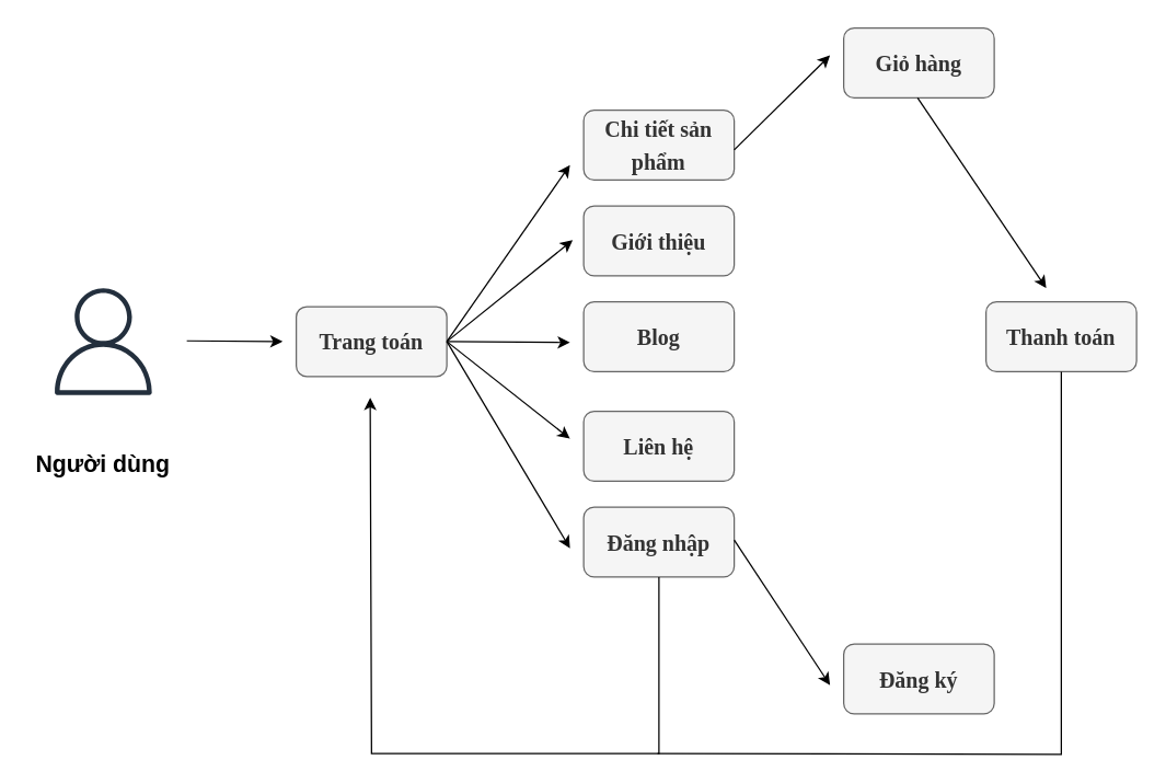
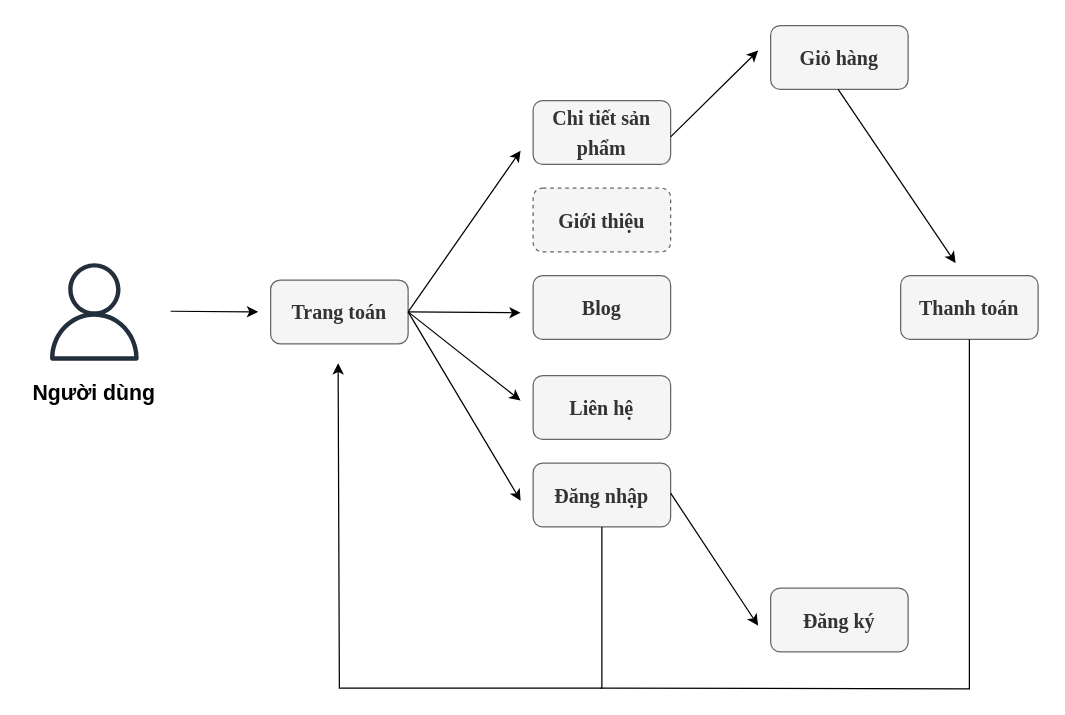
- <mxCell id="5" value="&lt;h2 style=&quot;border-color: var(--border-color); color: rgb(51, 51, 51); font-family: &amp;quot;Times New Roman&amp;quot;; text-align: justify; line-height: 23.4px;&quot;&gt;&lt;span style=&quot;border-color: var(--border-color); font-size: 16px; background-color: initial;&quot;&gt;Giới thiệu&lt;/span&gt;&lt;/h2&gt;" style="rounded=1;whiteSpace=wrap;html=1;fillColor=#f5f5f5;fontColor=#333333;strokeColor=#666666;" parent="1" vertex="1"><mxGeometry x="426" y="150" width="110" height="51" as="geometry" /></mxCell>
+ <mxCell id="5" value="&lt;h2 style=&quot;border-color: var(--border-color); color: rgb(51, 51, 51); font-family: &amp;quot;Times New Roman&amp;quot;; text-align: justify; line-height: 23.4px;&quot;&gt;&lt;span style=&quot;border-color: var(--border-color); font-size: 16px; background-color: initial;&quot;&gt;Giới thiệu&lt;/span&gt;&lt;/h2&gt;" style="rounded=1;whiteSpace=wrap;html=1;fillColor=#f5f5f5;fontColor=#333333;strokeColor=#666666;dashed=1;" parent="1" vertex="1"><mxGeometry x="426" y="150" width="110" height="51" as="geometry" /></mxCell>
- <mxCell id="6" value="" style="endArrow=classic;html=1;rounded=0;entryX=-0.073;entryY=0.49;entryDx=0;entryDy=0;entryPerimeter=0;exitX=1;exitY=0.5;exitDx=0;exitDy=0;" parent="1" source="3" target="5" edge="1"><mxGeometry width="50" height="50" relative="1" as="geometry"><mxPoint x="336" y="248.5" as="sourcePoint" /><mxPoint x="406" y="180" as="targetPoint" /></mxGeometry></mxCell>
- <mxCell id="19" value="&lt;span style=&quot;font-size: 17px;&quot;&gt;Người dùng&lt;/span&gt;" style="text;html=1;align=center;verticalAlign=middle;whiteSpace=wrap;rounded=0;fontStyle=1;fontSize=17;" parent="1" vertex="1"><mxGeometry x="20" y="325" width="110" height="30" as="geometry" /></mxCell>
+ <mxCell id="19" value="&lt;span style=&quot;font-size: 17px;&quot;&gt;Người dùng&lt;/span&gt;" style="text;html=1;align=center;verticalAlign=middle;whiteSpace=wrap;rounded=0;fontStyle=1;fontSize=17;" parent="1" vertex="1"><mxGeometry x="20" y="300" width="110" height="30" as="geometry" /></mxCell>
